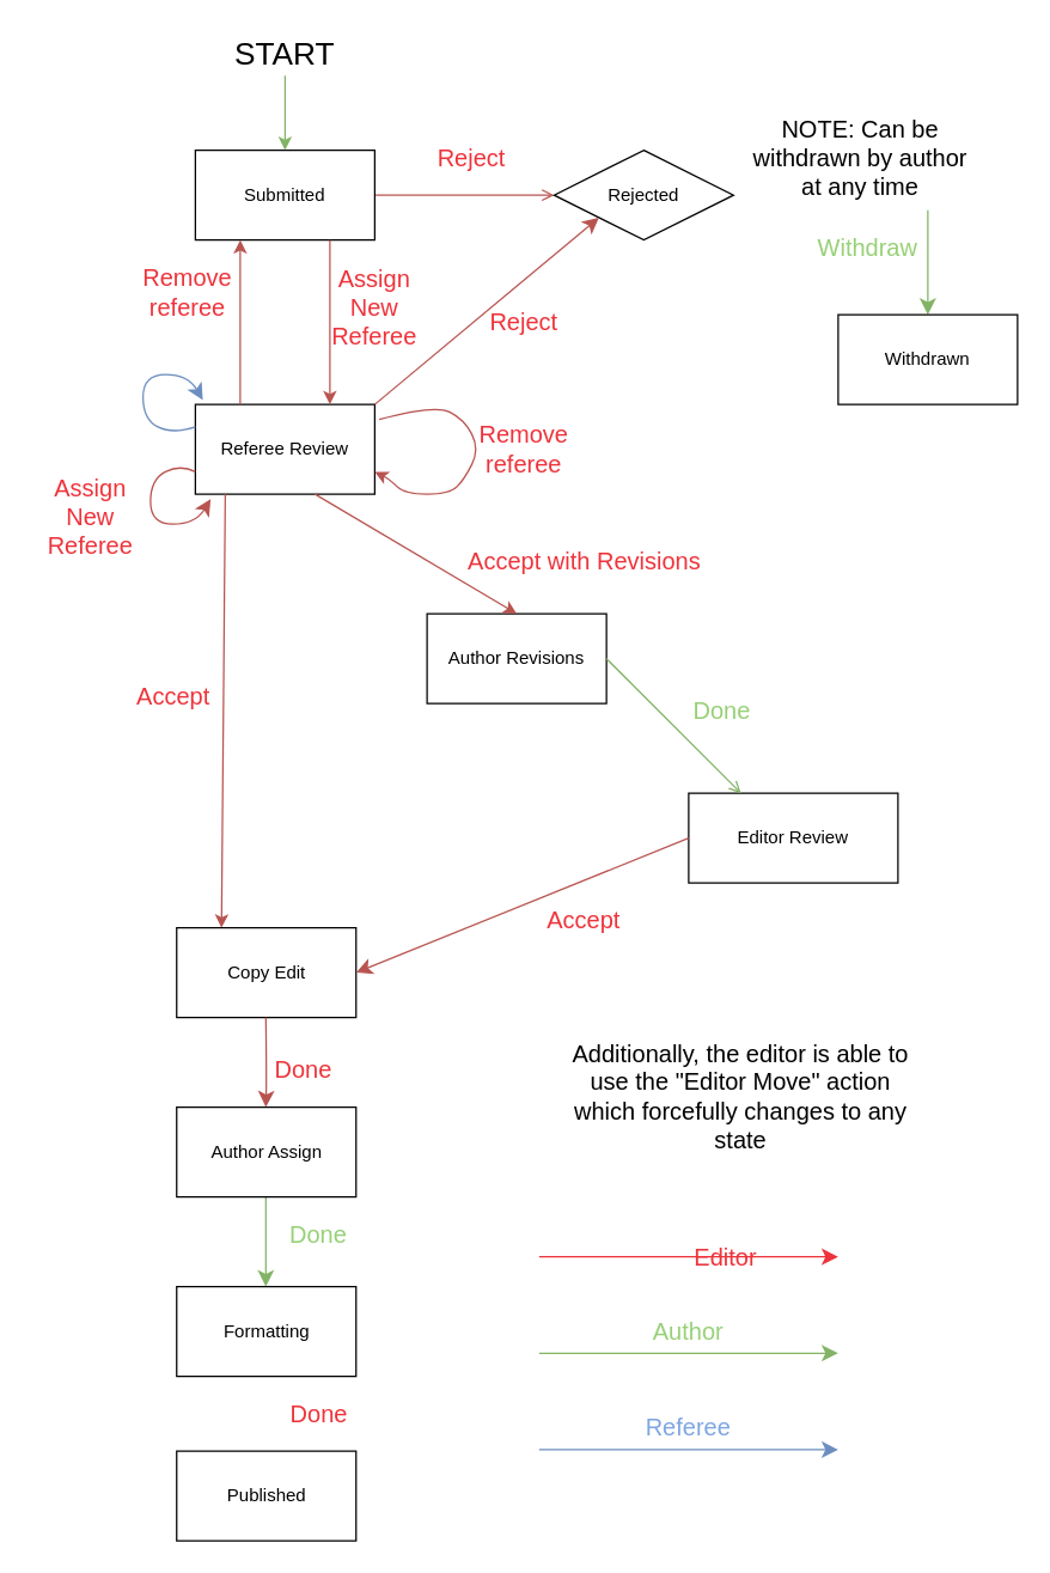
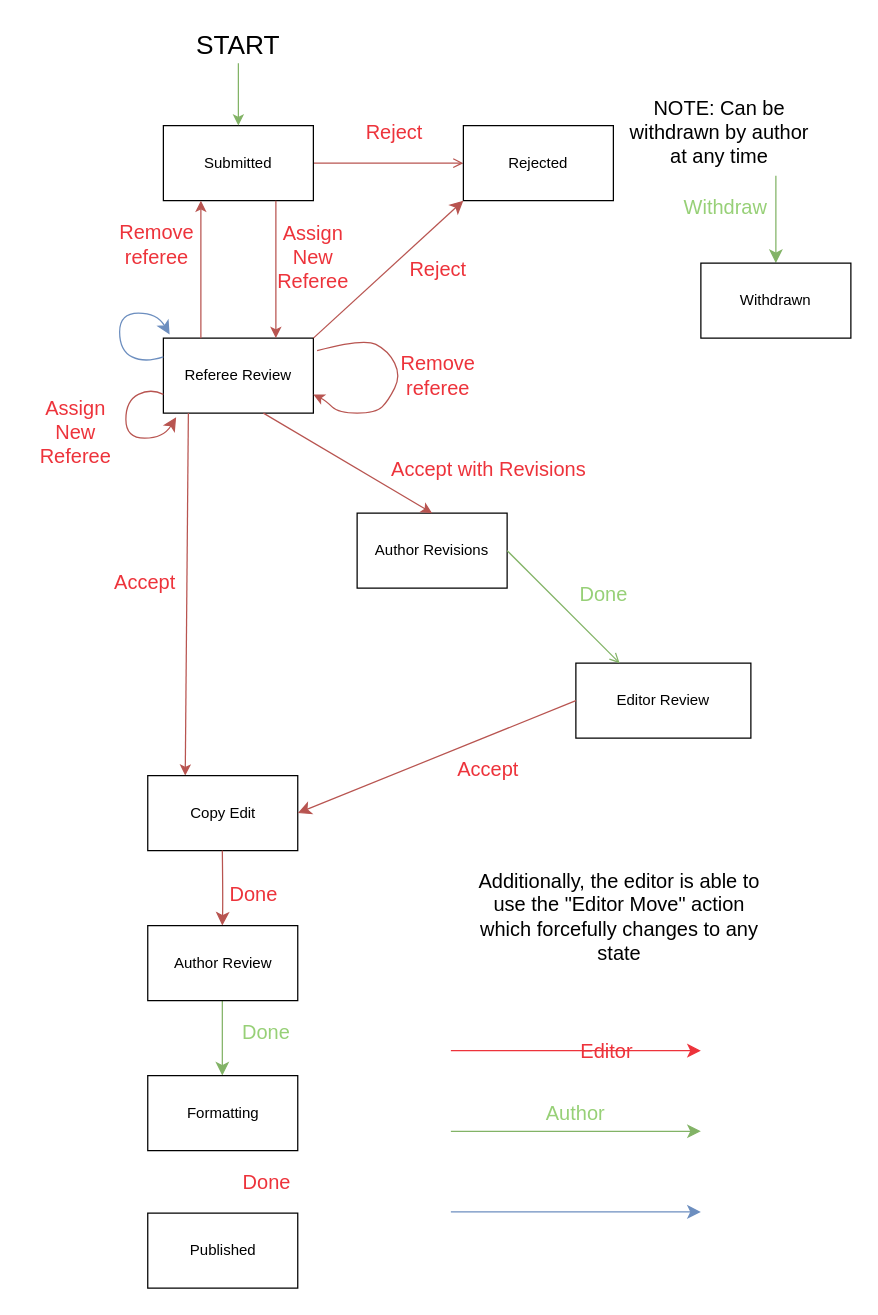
- <mxCell id="13" value="Rejected" style="rhombus;whiteSpace=wrap;html=1;" parent="1" vertex="1"><mxGeometry x="370" y="100" width="120" height="60" as="geometry" /></mxCell>
+ <mxCell id="13" value="Rejected" style="rounded=0;whiteSpace=wrap;html=1;" parent="1" vertex="1"><mxGeometry x="370" y="100" width="120" height="60" as="geometry" /></mxCell>
- <mxCell id="39" value="Author Assign" style="rounded=0;whiteSpace=wrap;html=1;" parent="1" vertex="1"><mxGeometry x="117.5" y="740" width="120" height="60" as="geometry" /></mxCell>
+ <mxCell id="39" value="Author Review" style="rounded=0;whiteSpace=wrap;html=1;" parent="1" vertex="1"><mxGeometry x="117.5" y="740" width="120" height="60" as="geometry" /></mxCell>
- <mxCell id="50" value="Referee" style="text;html=1;align=center;verticalAlign=middle;whiteSpace=wrap;rounded=0;fontSize=16;fontColor=#7EA6E0;" vertex="1" parent="1"><mxGeometry x="430" y="939" width="60" height="30" as="geometry" /></mxCell>
